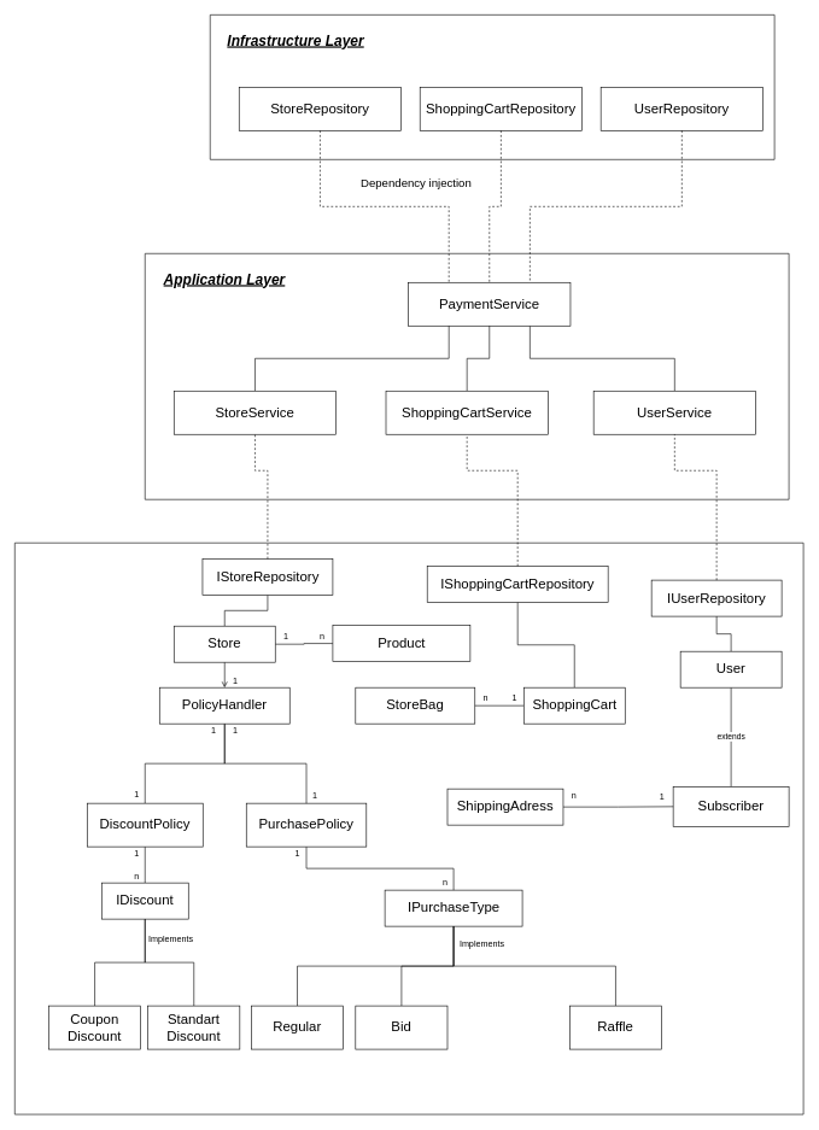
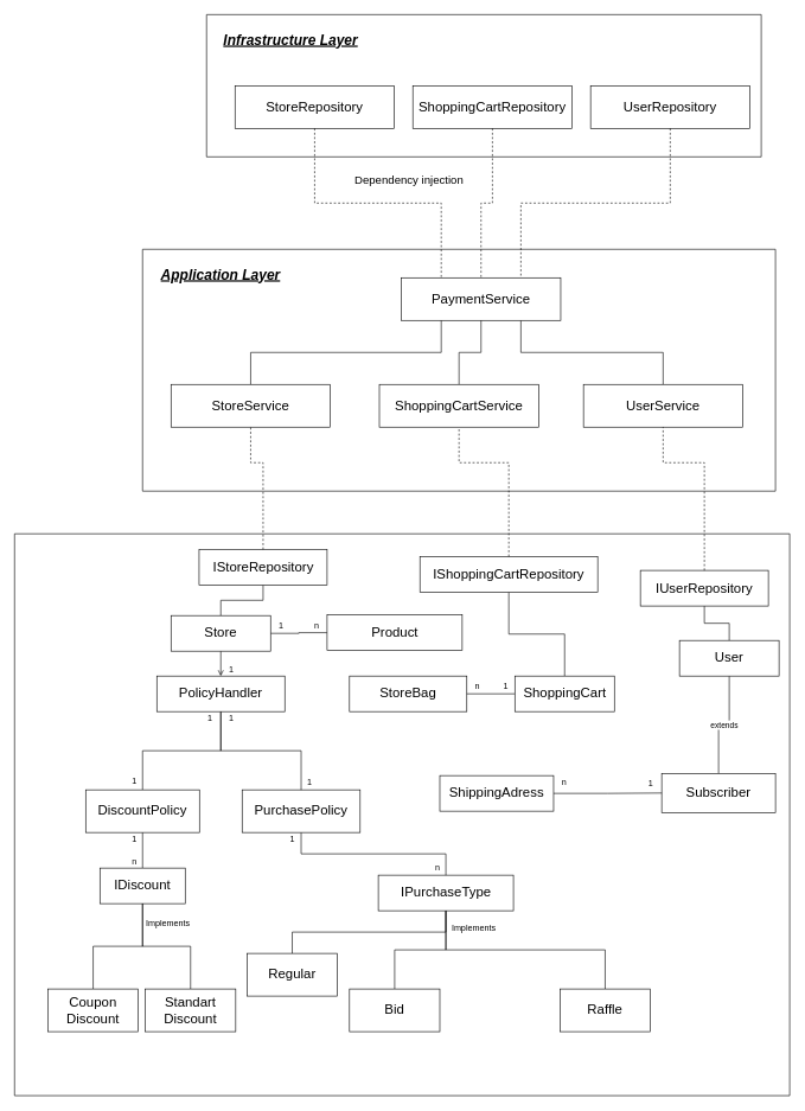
- <mxCell id="23" value="User" style="rounded=0;whiteSpace=wrap;html=1;fontSize=19;" parent="2" vertex="1"><mxGeometry x="920" y="150" width="140" height="50" as="geometry" /></mxCell>
+ <mxCell id="23" value="User" style="rounded=0;whiteSpace=wrap;html=1;fontSize=19;" parent="2" vertex="1"><mxGeometry x="935" y="150" width="140" height="50" as="geometry" /></mxCell>
- <mxCell id="38" value="Regular" style="rounded=0;whiteSpace=wrap;html=1;fontSize=19;" parent="2" vertex="1"><mxGeometry x="327" y="640" width="127" height="60" as="geometry" /></mxCell>
+ <mxCell id="38" value="Regular" style="rounded=0;whiteSpace=wrap;html=1;fontSize=19;" parent="2" vertex="1"><mxGeometry x="327" y="590" width="127" height="60" as="geometry" /></mxCell>
